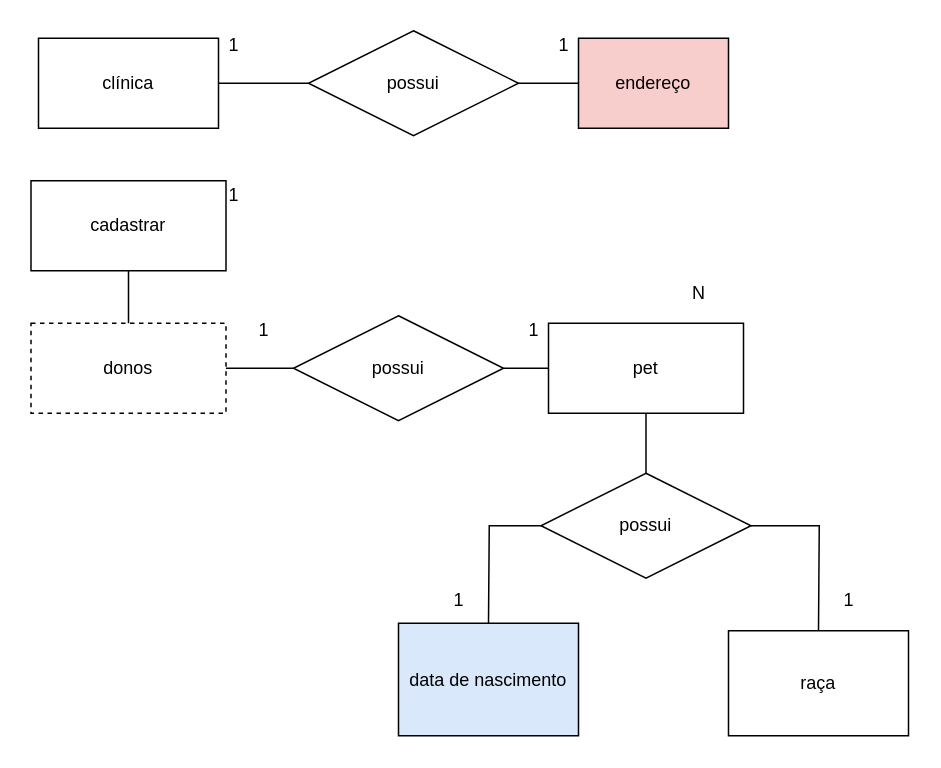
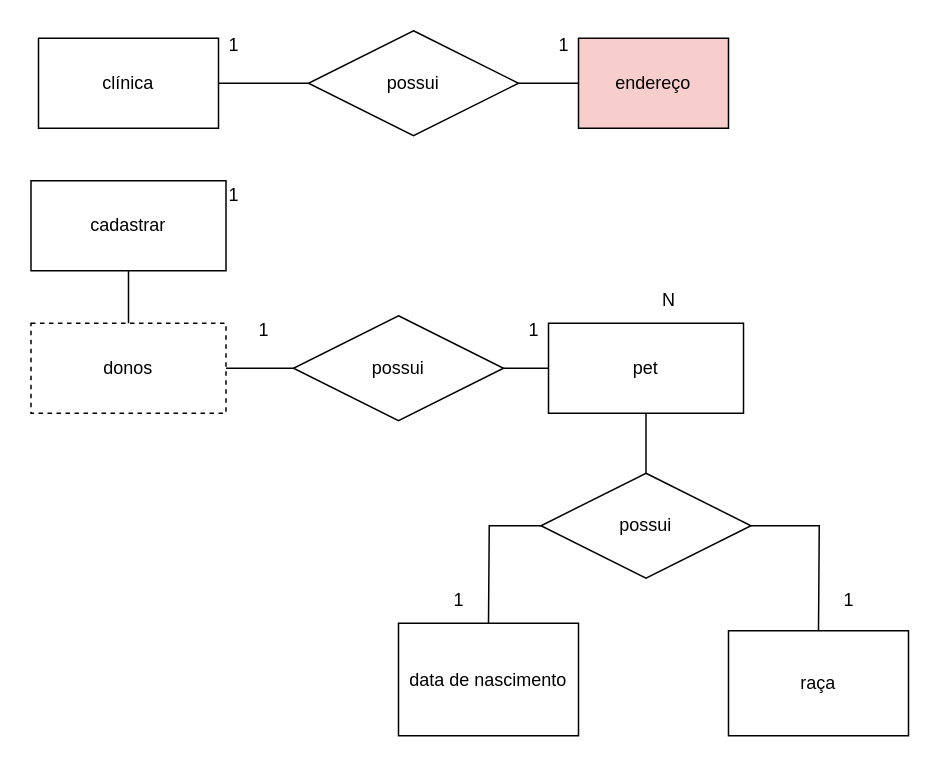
- <mxCell id="26" value="N" style="text;html=1;align=center;verticalAlign=middle;resizable=0;points=[];autosize=1;strokeColor=none;" vertex="1" parent="1"><mxGeometry x="455" y="185" width="20" height="20" as="geometry" /></mxCell>
+ <mxCell id="26" value="N" style="text;html=1;align=center;verticalAlign=middle;resizable=0;points=[];autosize=1;strokeColor=none;" vertex="1" parent="1"><mxGeometry x="435" y="190" width="20" height="20" as="geometry" /></mxCell>
- <mxCell id="7" value="data de nascimento" style="rounded=0;whiteSpace=wrap;html=1;fillColor=#dae8fc;" vertex="1" parent="1"><mxGeometry y="415" width="120" height="75" as="geometry" x="265" /></mxCell>
+ <mxCell id="7" value="data de nascimento" style="rounded=0;whiteSpace=wrap;html=1;" vertex="1" parent="1"><mxGeometry y="415" width="120" height="75" as="geometry" x="265" /></mxCell>
